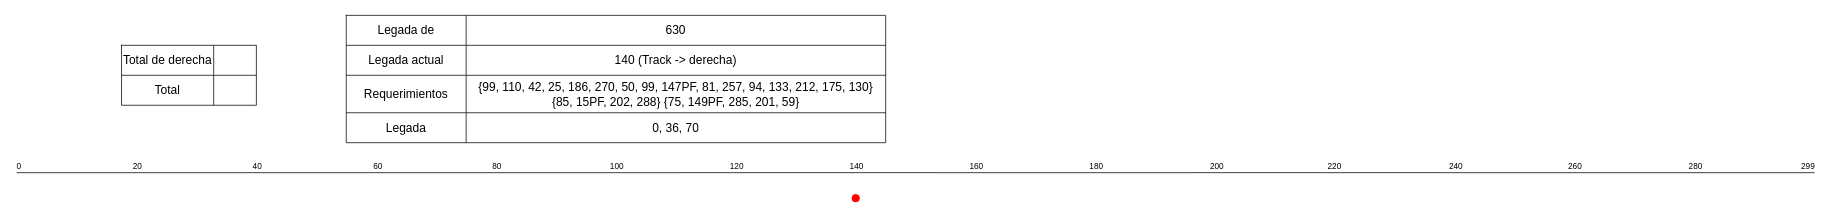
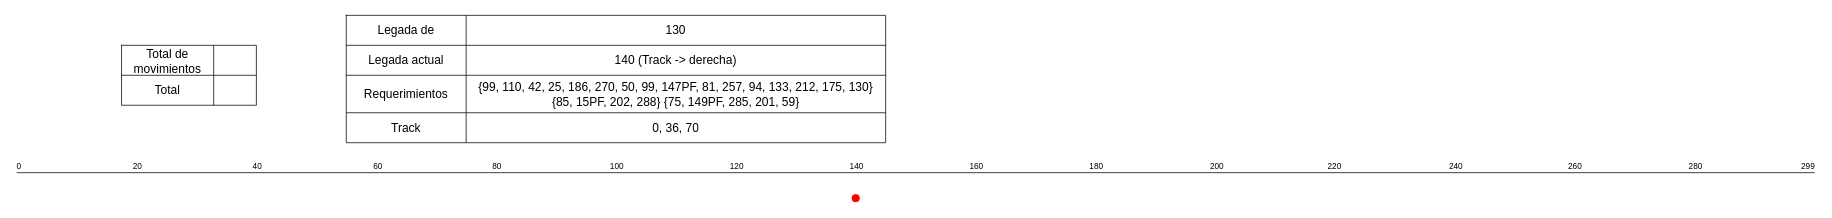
- <mxCell id="23" value="630" style="shape=partialRectangle;html=1;whiteSpace=wrap;connectable=0;strokeColor=inherit;overflow=hidden;fillColor=none;top=0;left=0;bottom=0;right=0;pointerEvents=1;fontSize=16;" parent="21" vertex="1"><mxGeometry x="160" width="560" height="40" as="geometry"><mxRectangle width="560" height="40" as="alternateBounds" /></mxGeometry></mxCell>
+ <mxCell id="23" value="130" style="shape=partialRectangle;html=1;whiteSpace=wrap;connectable=0;strokeColor=inherit;overflow=hidden;fillColor=none;top=0;left=0;bottom=0;right=0;pointerEvents=1;fontSize=16;" parent="21" vertex="1"><mxGeometry x="160" width="560" height="40" as="geometry"><mxRectangle width="560" height="40" as="alternateBounds" /></mxGeometry></mxCell>
- <mxCell id="35" value="Total de derecha" style="shape=partialRectangle;html=1;whiteSpace=wrap;connectable=0;strokeColor=inherit;overflow=hidden;fillColor=none;top=0;left=0;bottom=0;right=0;pointerEvents=1;fontSize=16;" parent="34" vertex="1"><mxGeometry width="123" height="40" as="geometry"><mxRectangle width="123" height="40" as="alternateBounds" /></mxGeometry></mxCell>
+ <mxCell id="35" value="Total de movimientos" style="shape=partialRectangle;html=1;whiteSpace=wrap;connectable=0;strokeColor=inherit;overflow=hidden;fillColor=none;top=0;left=0;bottom=0;right=0;pointerEvents=1;fontSize=16;" parent="34" vertex="1"><mxGeometry width="123" height="40" as="geometry"><mxRectangle width="123" height="40" as="alternateBounds" /></mxGeometry></mxCell>
- <mxCell id="31" value="Legada" style="shape=partialRectangle;html=1;whiteSpace=wrap;connectable=0;strokeColor=inherit;overflow=hidden;fillColor=none;top=0;left=0;bottom=0;right=0;pointerEvents=1;fontSize=16;" parent="30" vertex="1"><mxGeometry width="160" height="40" as="geometry"><mxRectangle width="160" height="40" as="alternateBounds" /></mxGeometry></mxCell>
+ <mxCell id="31" value="Track" style="shape=partialRectangle;html=1;whiteSpace=wrap;connectable=0;strokeColor=inherit;overflow=hidden;fillColor=none;top=0;left=0;bottom=0;right=0;pointerEvents=1;fontSize=16;" parent="30" vertex="1"><mxGeometry width="160" height="40" as="geometry"><mxRectangle width="160" height="40" as="alternateBounds" /></mxGeometry></mxCell>
